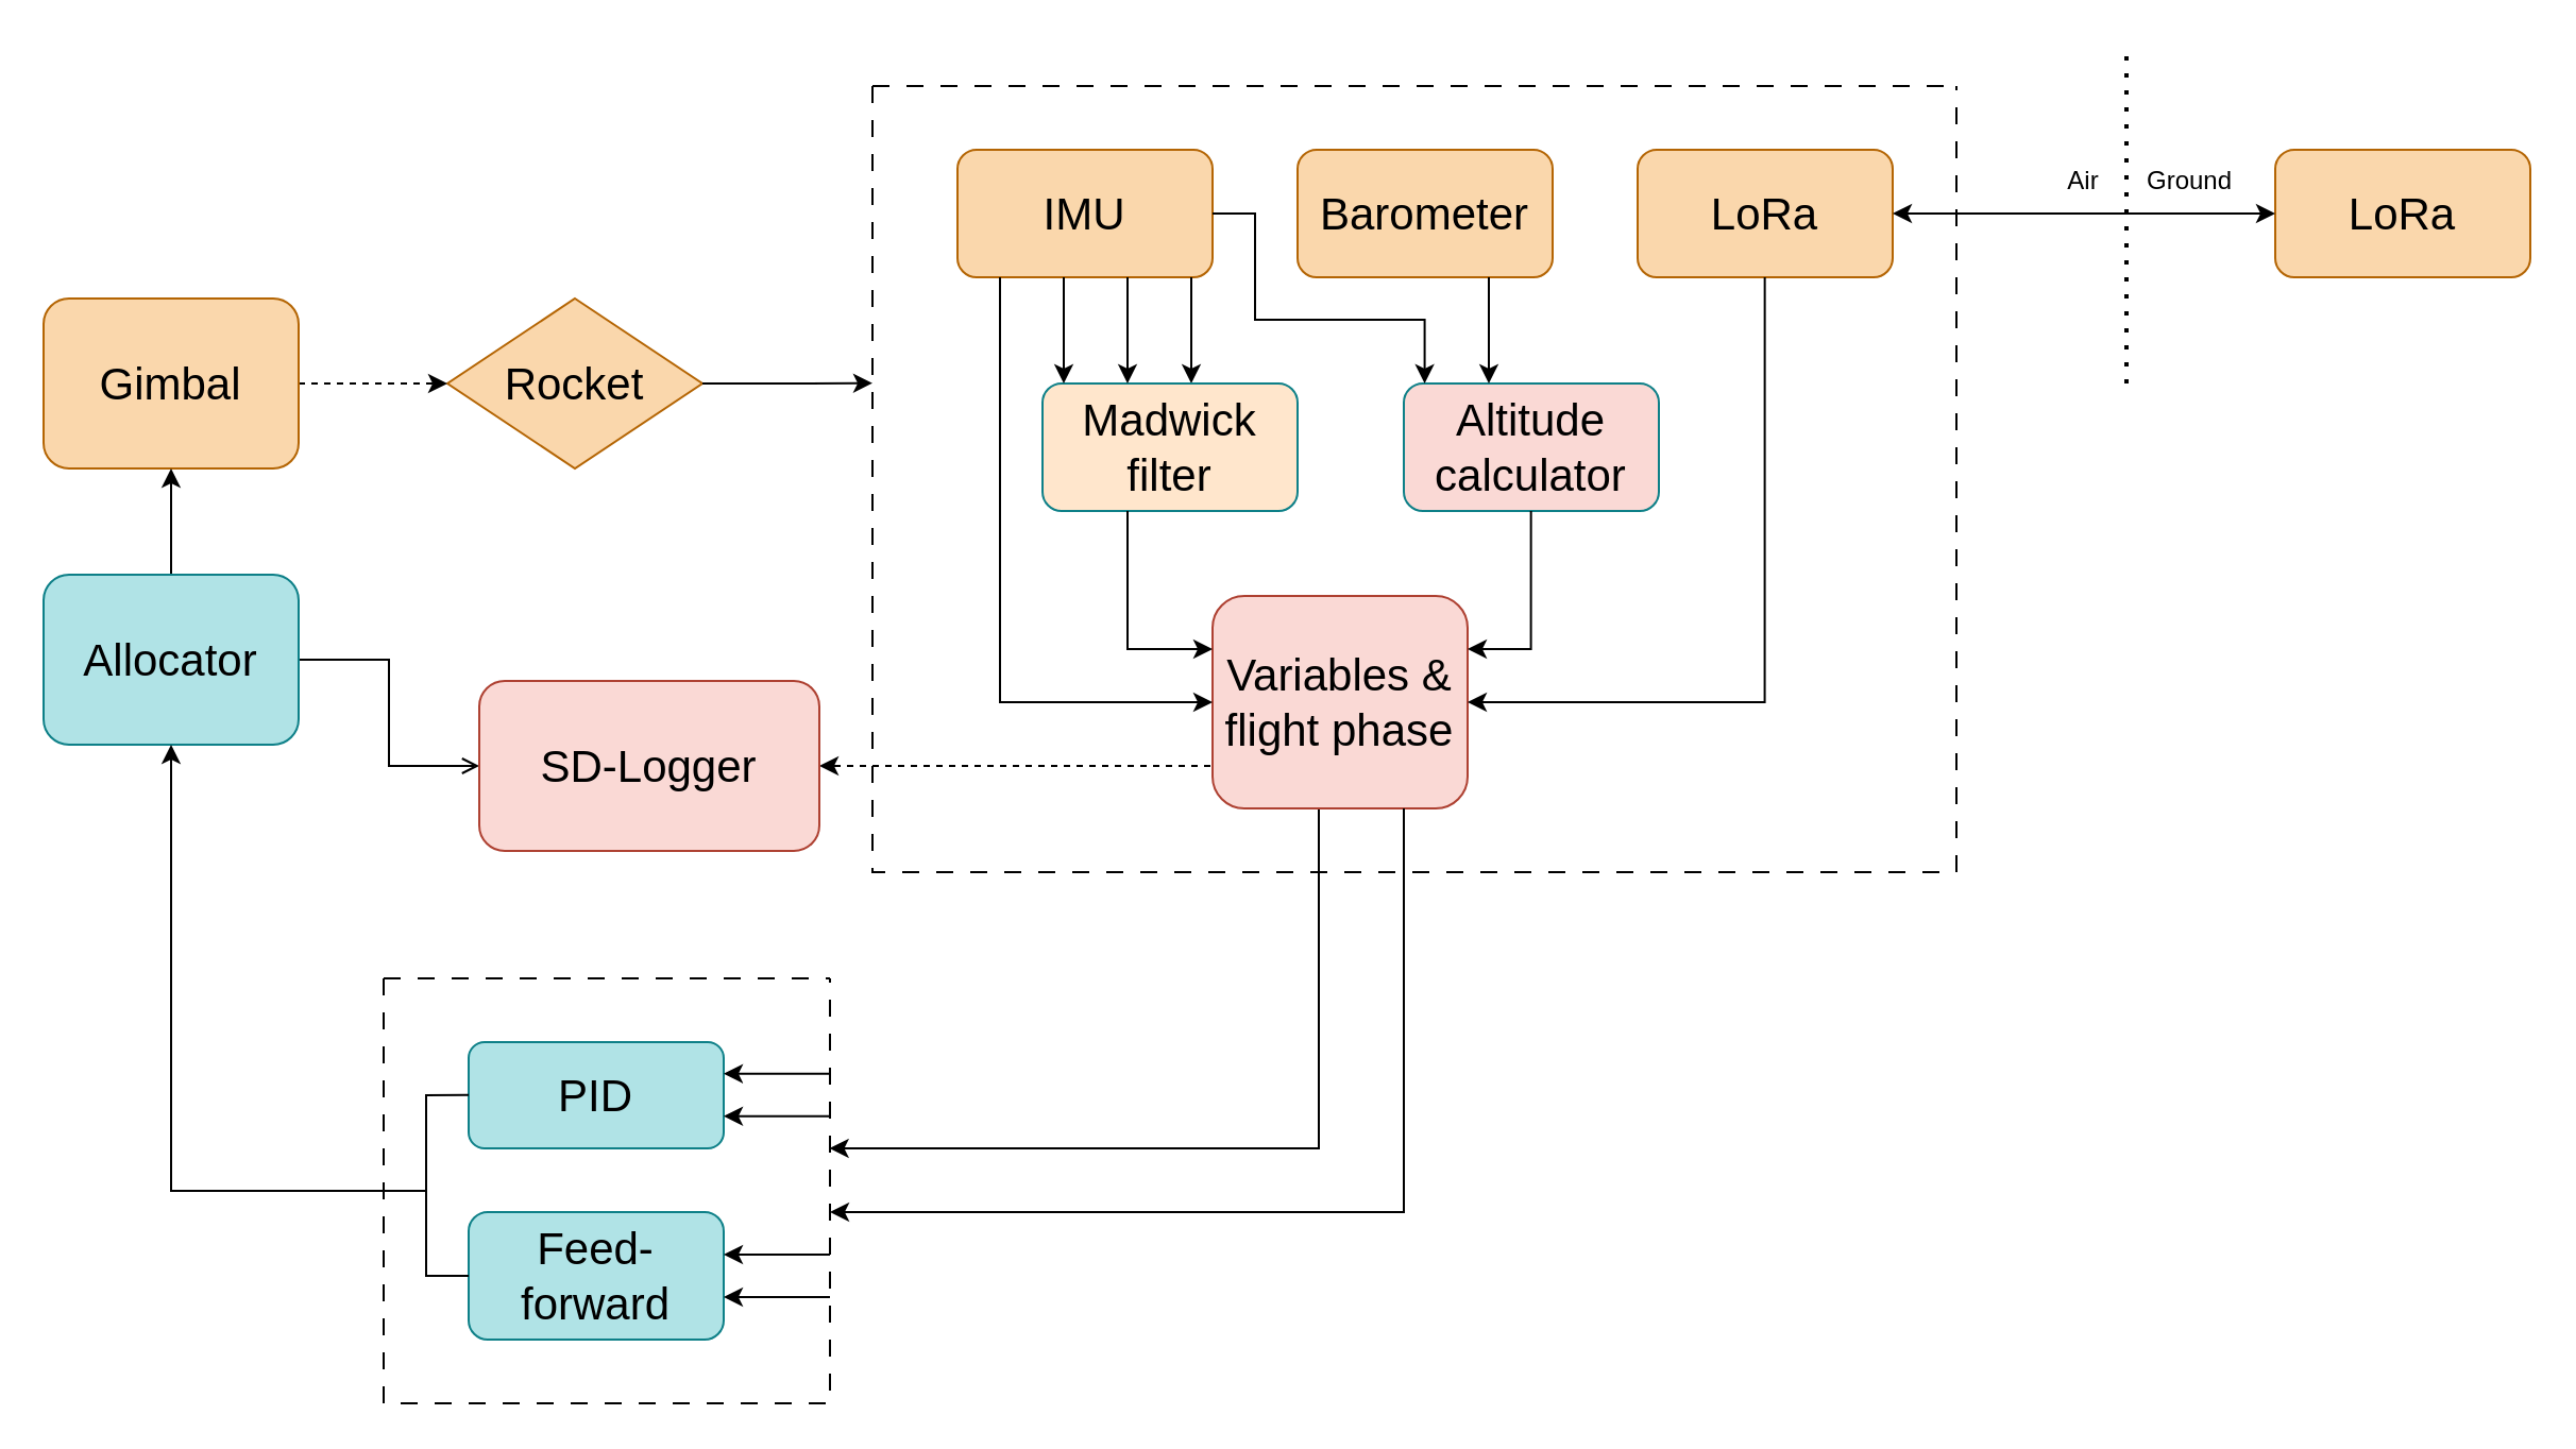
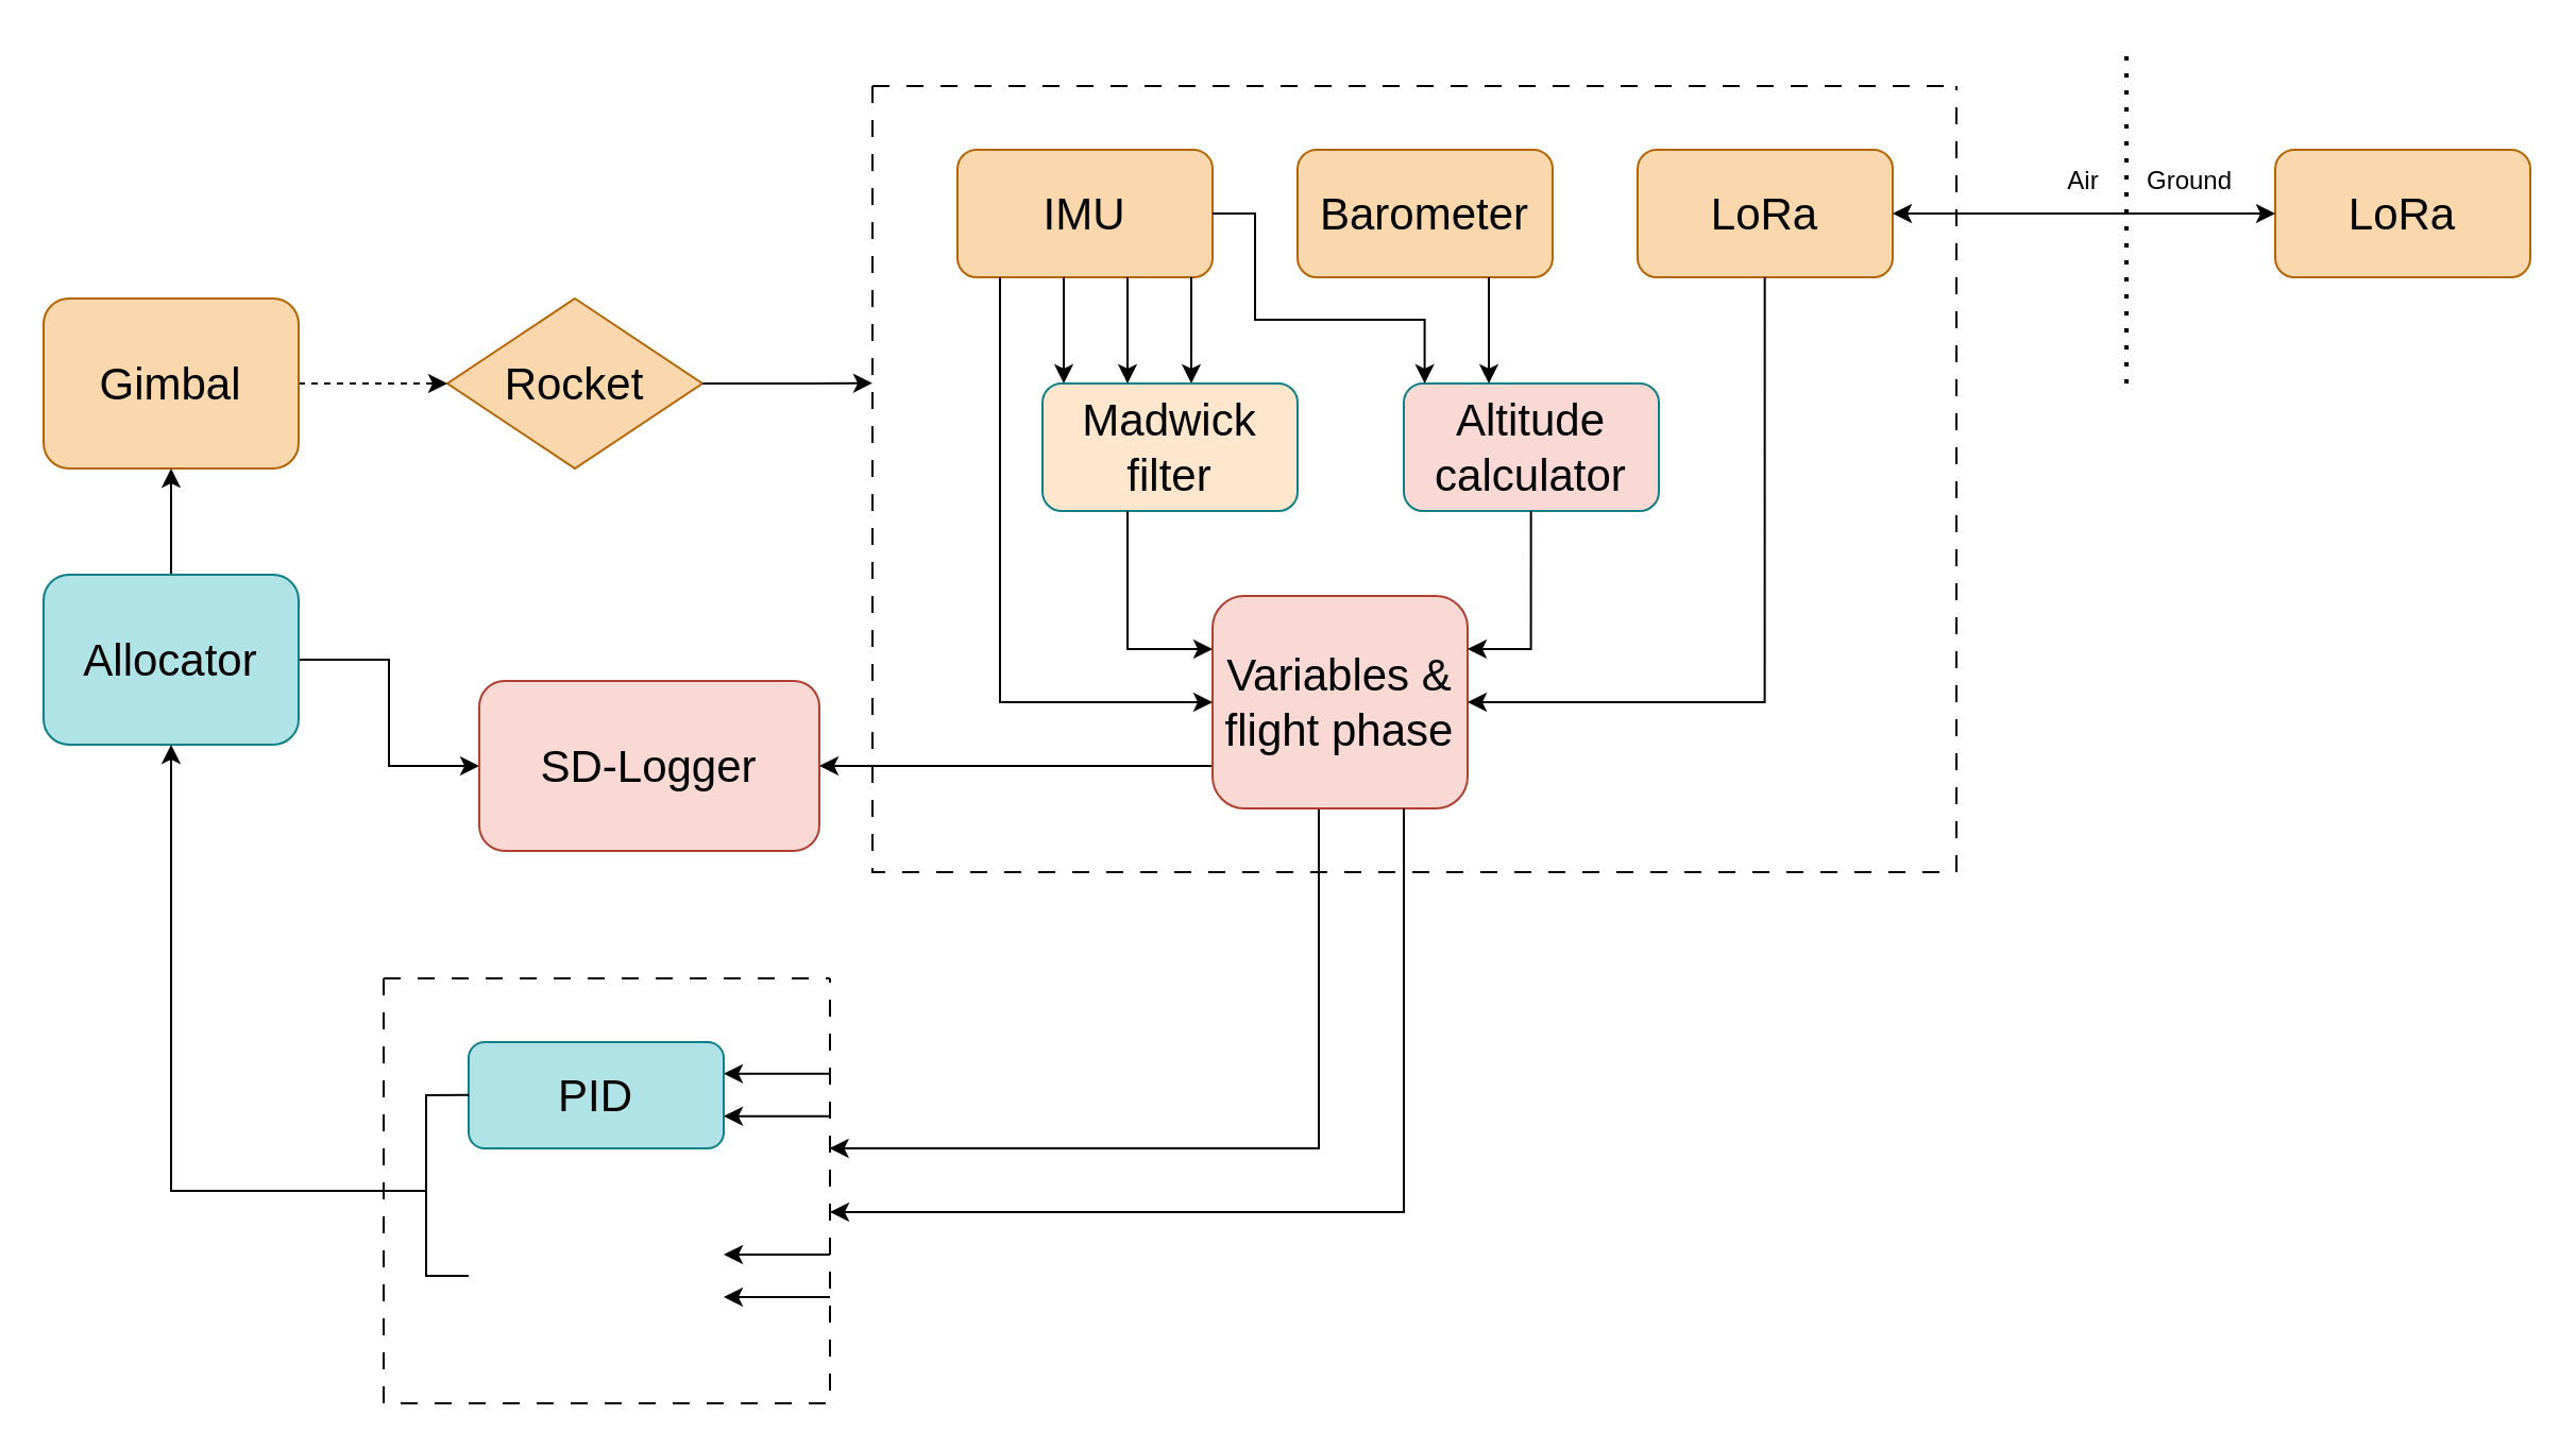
- <mxCell id="7" style="edgeStyle=orthogonalEdgeStyle;rounded=0;orthogonalLoop=1;jettySize=auto;html=1;entryX=0;entryY=0.5;entryDx=0;entryDy=0;endArrow=open;" edge="1" parent="1" source="8" target="12"><mxGeometry relative="1" as="geometry" /></mxCell>
+ <mxCell id="7" style="edgeStyle=orthogonalEdgeStyle;rounded=0;orthogonalLoop=1;jettySize=auto;html=1;entryX=0;entryY=0.5;entryDx=0;entryDy=0;" edge="1" parent="1" source="8" target="12"><mxGeometry relative="1" as="geometry" /></mxCell>
- <mxCell id="9" style="edgeStyle=orthogonalEdgeStyle;rounded=0;orthogonalLoop=1;jettySize=auto;html=1;entryX=1;entryY=0.5;entryDx=0;entryDy=0;exitX=0;exitY=0.75;exitDx=0;exitDy=0;dashed=1;" edge="1" parent="1" source="11" target="12"><mxGeometry relative="1" as="geometry"><Array as="points"><mxPoint x="570" y="360" /></Array></mxGeometry></mxCell>
+ <mxCell id="9" style="edgeStyle=orthogonalEdgeStyle;rounded=0;orthogonalLoop=1;jettySize=auto;html=1;entryX=1;entryY=0.5;entryDx=0;entryDy=0;exitX=0;exitY=0.75;exitDx=0;exitDy=0;" edge="1" parent="1" source="11" target="12"><mxGeometry relative="1" as="geometry"><Array as="points"><mxPoint x="570" y="360" /></Array></mxGeometry></mxCell>
- <mxCell id="33" value="&lt;span style=&quot;font-size: 21px;&quot;&gt;Feed-&lt;/span&gt;&lt;div&gt;&lt;span style=&quot;font-size: 21px;&quot;&gt;forward&lt;/span&gt;&lt;/div&gt;" style="rounded=1;whiteSpace=wrap;html=1;fillColor=#b0e3e6;strokeColor=#0e8088;" vertex="1" parent="31"><mxGeometry x="40" y="110" width="120" height="60" as="geometry" /></mxCell>
